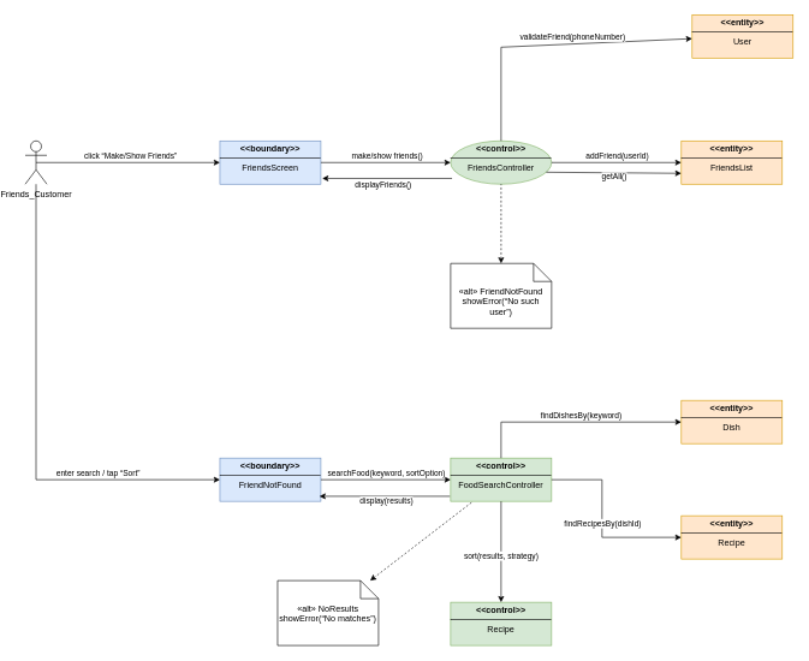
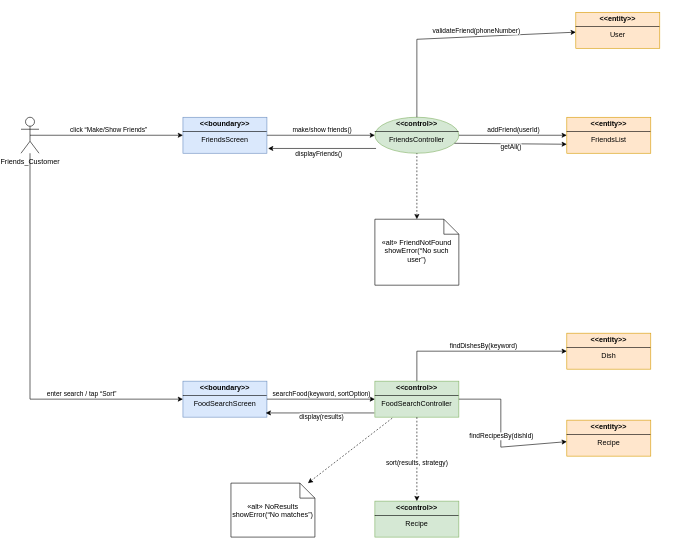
- <mxCell id="15" value="&lt;div&gt;«alt» FriendNotFound&lt;/div&gt;&lt;div&gt;showError(“No such user”)&lt;/div&gt;" style="shape=note2;boundedLbl=1;whiteSpace=wrap;html=1;size=25;verticalAlign=top;align=center;" vertex="1" parent="1"><mxGeometry x="610" y="365" width="140" height="90" as="geometry" /></mxCell>
+ <mxCell id="15" value="&lt;div&gt;«alt» FriendNotFound&lt;/div&gt;&lt;div&gt;showError(“No such user”)&lt;/div&gt;" style="shape=note2;boundedLbl=1;whiteSpace=wrap;html=1;size=25;verticalAlign=top;align=center;" vertex="1" parent="1"><mxGeometry x="610" y="365" width="140" height="110" as="geometry" /></mxCell>
- <mxCell id="17" value="&lt;p style=&quot;margin:0px;margin-top:4px;text-align:center;&quot;&gt;&lt;b&gt;&amp;lt;&amp;lt;boundary&amp;gt;&amp;gt;&lt;/b&gt;&lt;/p&gt;&lt;hr size=&quot;1&quot; style=&quot;border-style:solid;&quot;&gt;&lt;div style=&quot;text-align: center; height: 2px;&quot;&gt;FriendNotFound&lt;/div&gt;" style="verticalAlign=top;align=left;overflow=fill;html=1;whiteSpace=wrap;fillColor=#dae8fc;strokeColor=#6c8ebf;" vertex="1" parent="1"><mxGeometry x="290" y="635" width="140" height="60" as="geometry" /></mxCell>
+ <mxCell id="17" value="&lt;p style=&quot;margin:0px;margin-top:4px;text-align:center;&quot;&gt;&lt;b&gt;&amp;lt;&amp;lt;boundary&amp;gt;&amp;gt;&lt;/b&gt;&lt;/p&gt;&lt;hr size=&quot;1&quot; style=&quot;border-style:solid;&quot;&gt;&lt;div style=&quot;text-align: center; height: 2px;&quot;&gt;FoodSearchScreen&lt;/div&gt;" style="verticalAlign=top;align=left;overflow=fill;html=1;whiteSpace=wrap;fillColor=#dae8fc;strokeColor=#6c8ebf;" vertex="1" parent="1"><mxGeometry x="290" y="635" width="140" height="60" as="geometry" /></mxCell>
- <mxCell id="24" value="&lt;p style=&quot;margin:0px;margin-top:4px;text-align:center;&quot;&gt;&lt;b&gt;&amp;lt;&amp;lt;entity&amp;gt;&amp;gt;&lt;/b&gt;&lt;/p&gt;&lt;hr size=&quot;1&quot; style=&quot;border-style:solid;&quot;&gt;&lt;div style=&quot;text-align: center; height: 2px;&quot;&gt;Recipe&lt;/div&gt;" style="verticalAlign=top;align=left;overflow=fill;html=1;whiteSpace=wrap;fillColor=#ffe6cc;strokeColor=#d79b00;" vertex="1" parent="1"><mxGeometry x="930" y="715" width="140" height="60" as="geometry" /></mxCell>
+ <mxCell id="24" value="&lt;p style=&quot;margin:0px;margin-top:4px;text-align:center;&quot;&gt;&lt;b&gt;&amp;lt;&amp;lt;entity&amp;gt;&amp;gt;&lt;/b&gt;&lt;/p&gt;&lt;hr size=&quot;1&quot; style=&quot;border-style:solid;&quot;&gt;&lt;div style=&quot;text-align: center; height: 2px;&quot;&gt;Recipe&lt;/div&gt;" style="verticalAlign=top;align=left;overflow=fill;html=1;whiteSpace=wrap;fillColor=#ffe6cc;strokeColor=#d79b00;" vertex="1" parent="1"><mxGeometry x="930" y="700" width="140" height="60" as="geometry" /></mxCell>
- <mxCell id="30" value="" style="endArrow=classic;html=1;rounded=0;" edge="1" parent="1" source="20" target="29"><mxGeometry width="50" height="50" relative="1" as="geometry"><mxPoint x="720" y="665" as="sourcePoint" /><mxPoint x="770" y="615" as="targetPoint" /></mxGeometry></mxCell>
+ <mxCell id="30" value="" style="endArrow=classic;html=1;rounded=0;dashed=1;" edge="1" parent="1" source="20" target="29"><mxGeometry width="50" height="50" relative="1" as="geometry"><mxPoint x="720" y="665" as="sourcePoint" /><mxPoint x="770" y="615" as="targetPoint" /></mxGeometry></mxCell>
